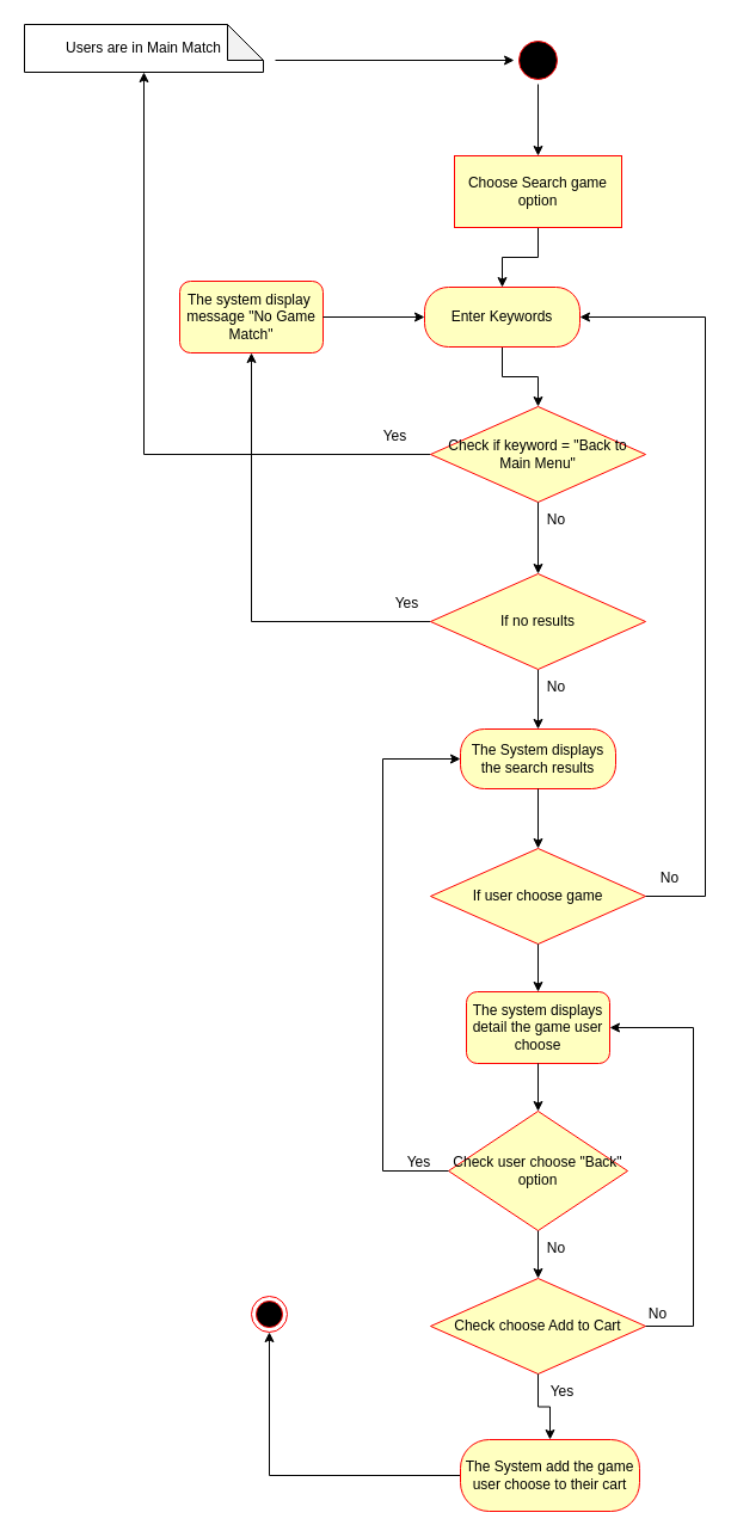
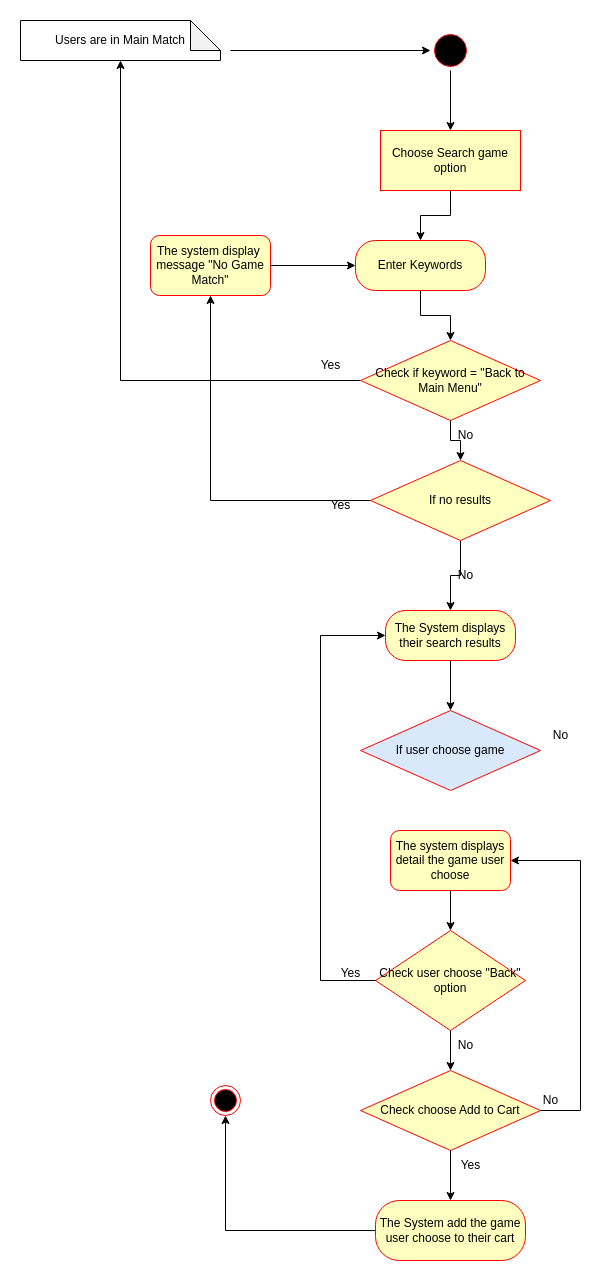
- <mxCell id="27" value="" style="edgeStyle=orthogonalEdgeStyle;rounded=0;orthogonalLoop=1;jettySize=auto;html=1;exitX=1;exitY=0.5;exitDx=0;exitDy=0;entryX=1;entryY=0.5;entryDx=0;entryDy=0;" edge="1" parent="1" source="21" target="9"><mxGeometry relative="1" as="geometry"><mxPoint x="680" y="710" as="sourcePoint" /><mxPoint x="795" y="710" as="targetPoint" /><Array as="points"><mxPoint x="590" y="750" /><mxPoint x="590" y="265" /></Array></mxGeometry></mxCell>
- <mxCell id="16" value="If no results" style="rhombus;whiteSpace=wrap;html=1;fontColor=#000000;fillColor=#ffffc0;strokeColor=#ff0000;" vertex="1" parent="1"><mxGeometry x="360" y="480" width="180" height="80" as="geometry" /></mxCell>
+ <mxCell id="16" value="If no results" style="rhombus;whiteSpace=wrap;html=1;fontColor=#000000;fillColor=#ffffc0;strokeColor=#ff0000;" vertex="1" parent="1"><mxGeometry x="370" y="460" width="180" height="80" as="geometry" /></mxCell>
- <mxCell id="13" value="The System displays the search results" style="rounded=1;whiteSpace=wrap;html=1;arcSize=40;fontColor=#000000;fillColor=#ffffc0;strokeColor=#ff0000;" vertex="1" parent="1"><mxGeometry x="385" y="610" width="130" height="50" as="geometry" /></mxCell>
+ <mxCell id="13" value="The System displays their search results" style="rounded=1;whiteSpace=wrap;html=1;arcSize=40;fontColor=#000000;fillColor=#ffffc0;strokeColor=#ff0000;" vertex="1" parent="1"><mxGeometry x="385" y="610" width="130" height="50" as="geometry" /></mxCell>
- <mxCell id="21" value="If user choose game" style="rhombus;whiteSpace=wrap;html=1;fontColor=#000000;fillColor=#ffffc0;strokeColor=#ff0000;" vertex="1" parent="1"><mxGeometry x="360" y="710" width="180" height="80" as="geometry" /></mxCell>
+ <mxCell id="21" value="If user choose game" style="rhombus;whiteSpace=wrap;html=1;fontColor=#000000;fillColor=#dae8fc;strokeColor=#ff0000;" vertex="1" parent="1"><mxGeometry x="360" y="710" width="180" height="80" as="geometry" /></mxCell>
- <mxCell id="28" value="" style="edgeStyle=orthogonalEdgeStyle;rounded=0;orthogonalLoop=1;jettySize=auto;html=1;entryX=0.5;entryY=0;entryDx=0;entryDy=0;exitX=0.5;exitY=1;exitDx=0;exitDy=0;" edge="1" parent="1" source="21" target="20"><mxGeometry relative="1" as="geometry"><mxPoint x="520" y="800" as="sourcePoint" /><mxPoint x="520" y="850" as="targetPoint" /></mxGeometry></mxCell>
- <mxCell id="32" value="The System add the game user choose to their cart" style="rounded=1;whiteSpace=wrap;html=1;arcSize=40;fontColor=#000000;fillColor=#ffffc0;strokeColor=#ff0000;" vertex="1" parent="1"><mxGeometry x="385" y="1205" width="150" height="60" as="geometry" /></mxCell>
+ <mxCell id="32" value="The System add the game user choose to their cart" style="rounded=1;whiteSpace=wrap;html=1;arcSize=40;fontColor=#000000;fillColor=#ffffc0;strokeColor=#ff0000;" vertex="1" parent="1"><mxGeometry x="375" y="1200" width="150" height="60" as="geometry" /></mxCell>
